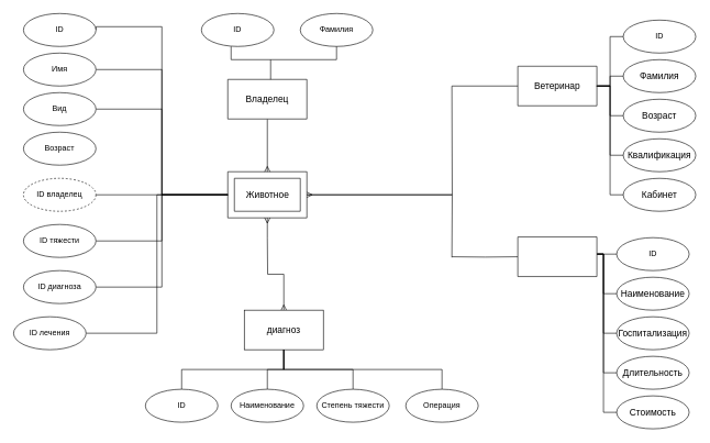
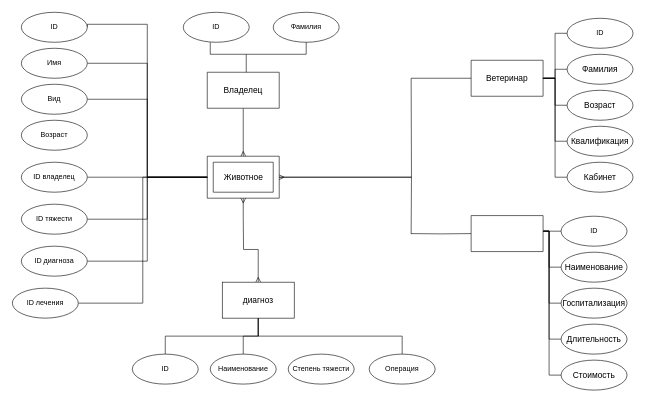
- <mxCell id="58" value="ID&amp;nbsp;владелец" style="ellipse;whiteSpace=wrap;html=1;dashed=1;" parent="1" vertex="1"><mxGeometry x="35" y="270" width="110" height="50" as="geometry" /></mxCell>
+ <mxCell id="58" value="ID&amp;nbsp;владелец" style="ellipse;whiteSpace=wrap;html=1;" parent="1" vertex="1"><mxGeometry x="35" y="270" width="110" height="50" as="geometry" /></mxCell>
- <mxCell id="12" style="edgeStyle=orthogonalEdgeStyle;rounded=0;orthogonalLoop=1;jettySize=auto;html=1;exitX=0.5;exitY=0;exitDx=0;exitDy=0;entryX=0.5;entryY=1;entryDx=0;entryDy=0;endArrow=none;endFill=0;" parent="1" source="13" target="8" edge="1"><mxGeometry relative="1" as="geometry" /></mxCell>
